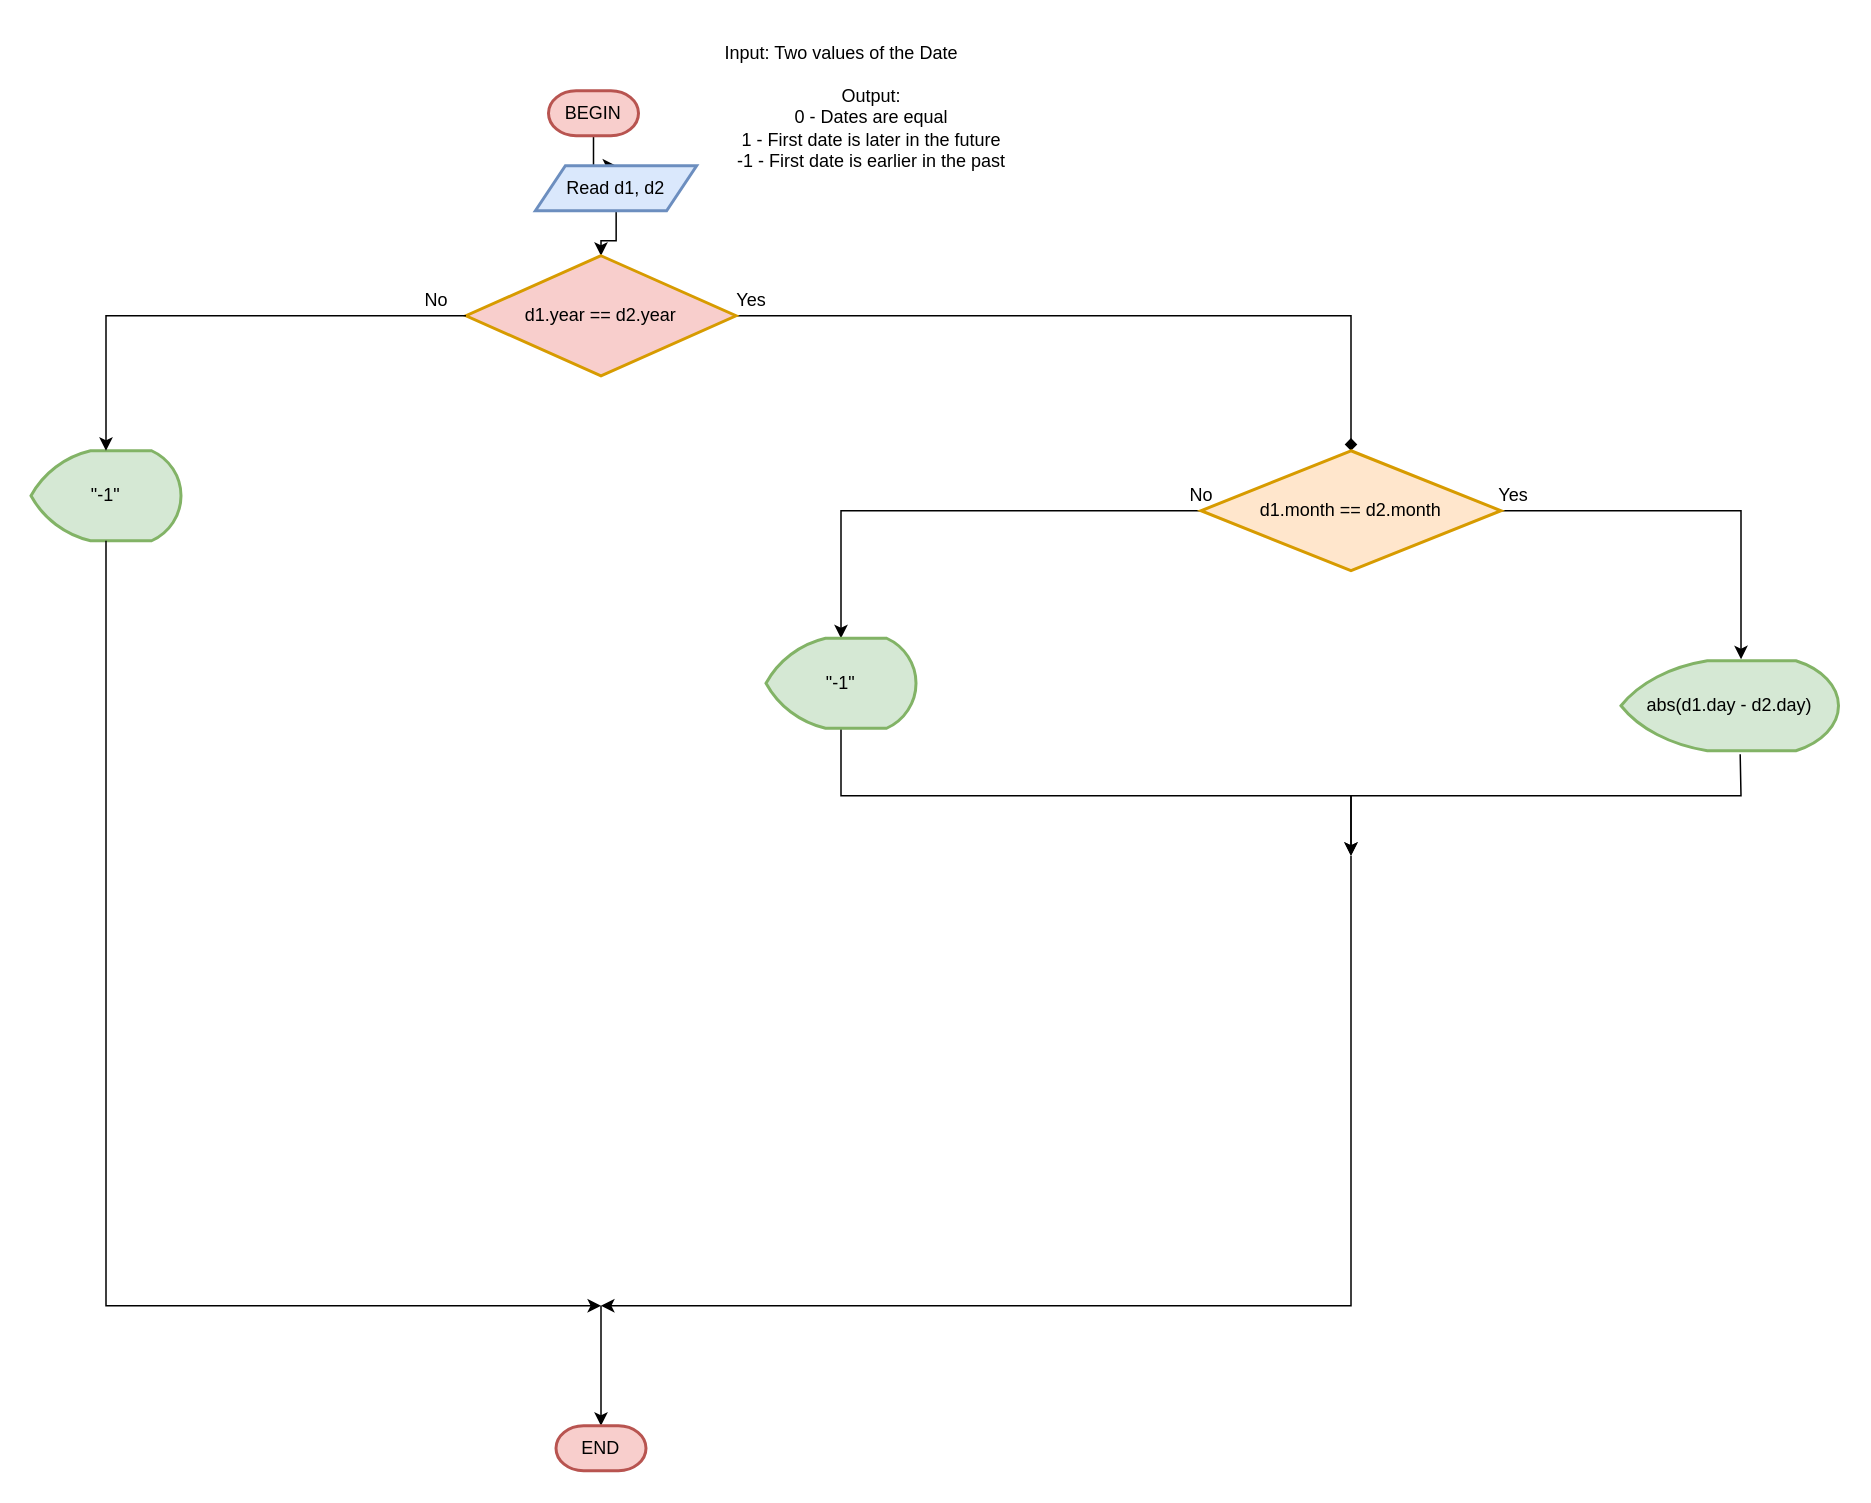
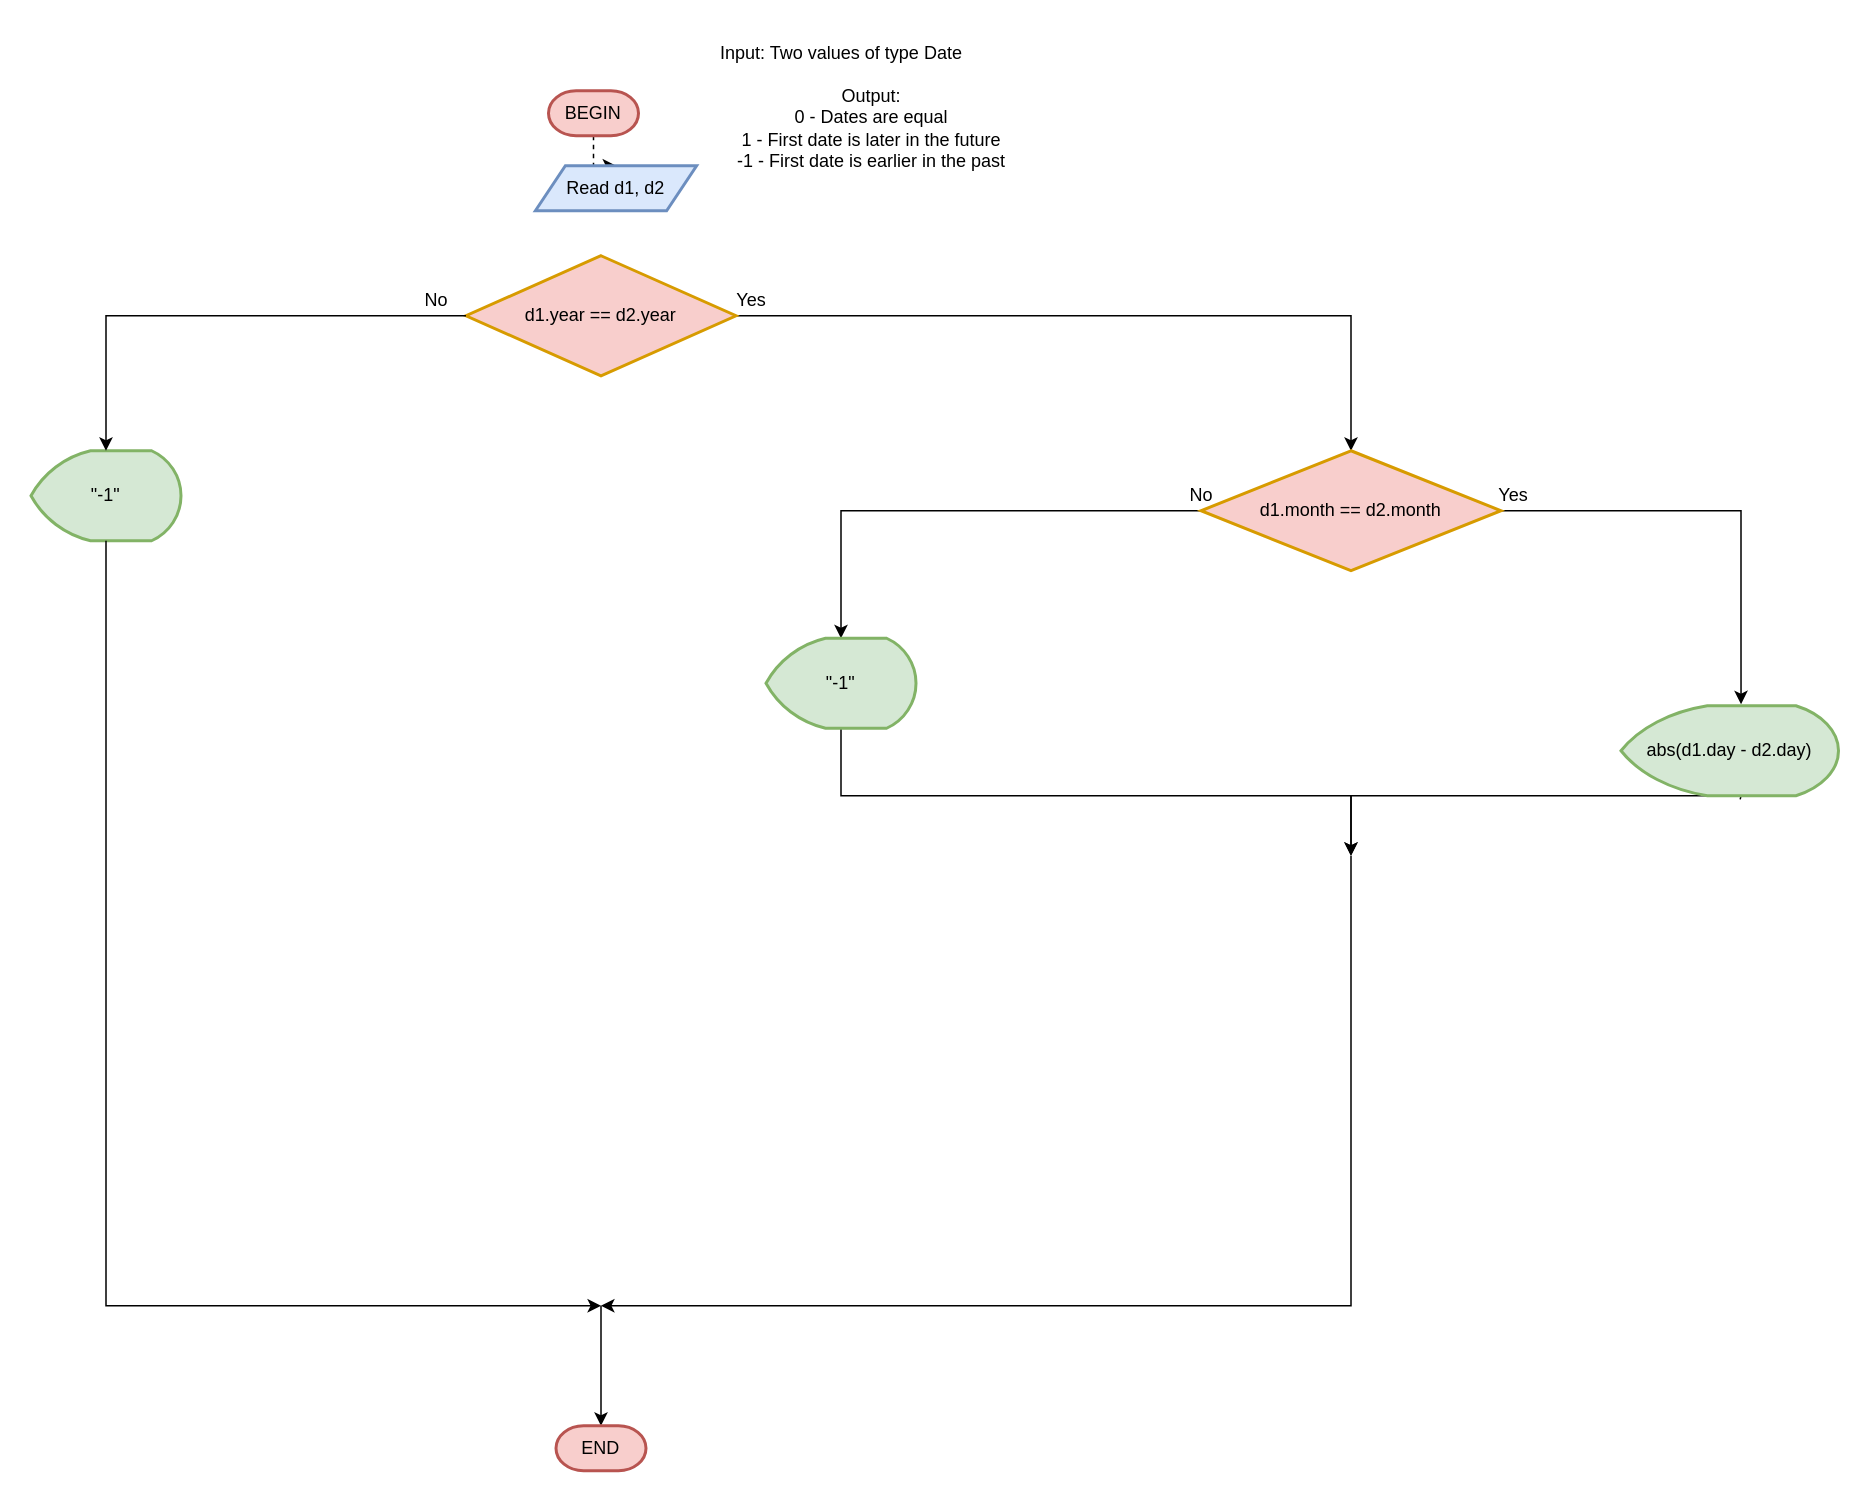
- <mxCell id="6" value="Input: Two values of the Date" style="text;html=1;align=center;verticalAlign=middle;resizable=0;points=[];autosize=1;strokeColor=none;fillColor=none;" parent="1" vertex="1"><mxGeometry x="470" y="20" width="180" height="30" as="geometry" /></mxCell>
+ <mxCell id="6" value="Input: Two values of type Date" style="text;html=1;align=center;verticalAlign=middle;resizable=0;points=[];autosize=1;strokeColor=none;fillColor=none;" parent="1" vertex="1"><mxGeometry x="470" y="20" width="180" height="30" as="geometry" /></mxCell>
- <mxCell id="2" value="" style="edgeStyle=orthogonalEdgeStyle;rounded=0;orthogonalLoop=1;jettySize=auto;html=1;" parent="1" source="3" target="5" edge="1"><mxGeometry relative="1" as="geometry" /></mxCell>
+ <mxCell id="2" value="" style="edgeStyle=orthogonalEdgeStyle;rounded=0;orthogonalLoop=1;jettySize=auto;html=1;dashed=1;" parent="1" source="3" target="5" edge="1"><mxGeometry relative="1" as="geometry" /></mxCell>
- <mxCell id="4" value="" style="edgeStyle=orthogonalEdgeStyle;rounded=0;orthogonalLoop=1;jettySize=auto;html=1;entryX=0.5;entryY=0;entryDx=0;entryDy=0;" parent="1" source="5" target="8" edge="1"><mxGeometry relative="1" as="geometry"><mxPoint x="403.75" y="170" as="targetPoint" /></mxGeometry></mxCell>
- <mxCell id="7" value="" style="edgeStyle=orthogonalEdgeStyle;rounded=0;orthogonalLoop=1;jettySize=auto;html=1;exitX=1;exitY=0.5;exitDx=0;exitDy=0;endArrow=diamond;" parent="1" source="8" target="11" edge="1"><mxGeometry relative="1" as="geometry"><mxPoint x="173.6" y="280.067" as="sourcePoint" /><Array as="points"><mxPoint x="900" y="210" /></Array></mxGeometry></mxCell>
+ <mxCell id="7" value="" style="edgeStyle=orthogonalEdgeStyle;rounded=0;orthogonalLoop=1;jettySize=auto;html=1;exitX=1;exitY=0.5;exitDx=0;exitDy=0;" parent="1" source="8" target="11" edge="1"><mxGeometry relative="1" as="geometry"><mxPoint x="173.6" y="280.067" as="sourcePoint" /><Array as="points"><mxPoint x="900" y="210" /></Array></mxGeometry></mxCell>
- <mxCell id="11" value="d1.month == d2.month" style="rhombus;whiteSpace=wrap;html=1;strokeWidth=2;fillColor=#ffe6cc;strokeColor=#d79b00;" parent="1" vertex="1"><mxGeometry x="800" y="300" width="200" height="80" as="geometry" /></mxCell>
+ <mxCell id="11" value="d1.month == d2.month" style="rhombus;whiteSpace=wrap;html=1;strokeWidth=2;fillColor=#f8cecc;strokeColor=#d79b00;" parent="1" vertex="1"><mxGeometry x="800" y="300" width="200" height="80" as="geometry" /></mxCell>
- <mxCell id="26" value="abs(d1.day - d2.day)" style="strokeWidth=2;html=1;shape=mxgraph.flowchart.display;whiteSpace=wrap;fillColor=#d5e8d4;strokeColor=#82b366;" vertex="1" parent="1"><mxGeometry x="1080" y="440" width="145" height="60" as="geometry" /></mxCell>
+ <mxCell id="26" value="abs(d1.day - d2.day)" style="strokeWidth=2;html=1;shape=mxgraph.flowchart.display;whiteSpace=wrap;fillColor=#d5e8d4;strokeColor=#82b366;" vertex="1" parent="1"><mxGeometry x="1080" y="470" width="145" height="60" as="geometry" /></mxCell>
